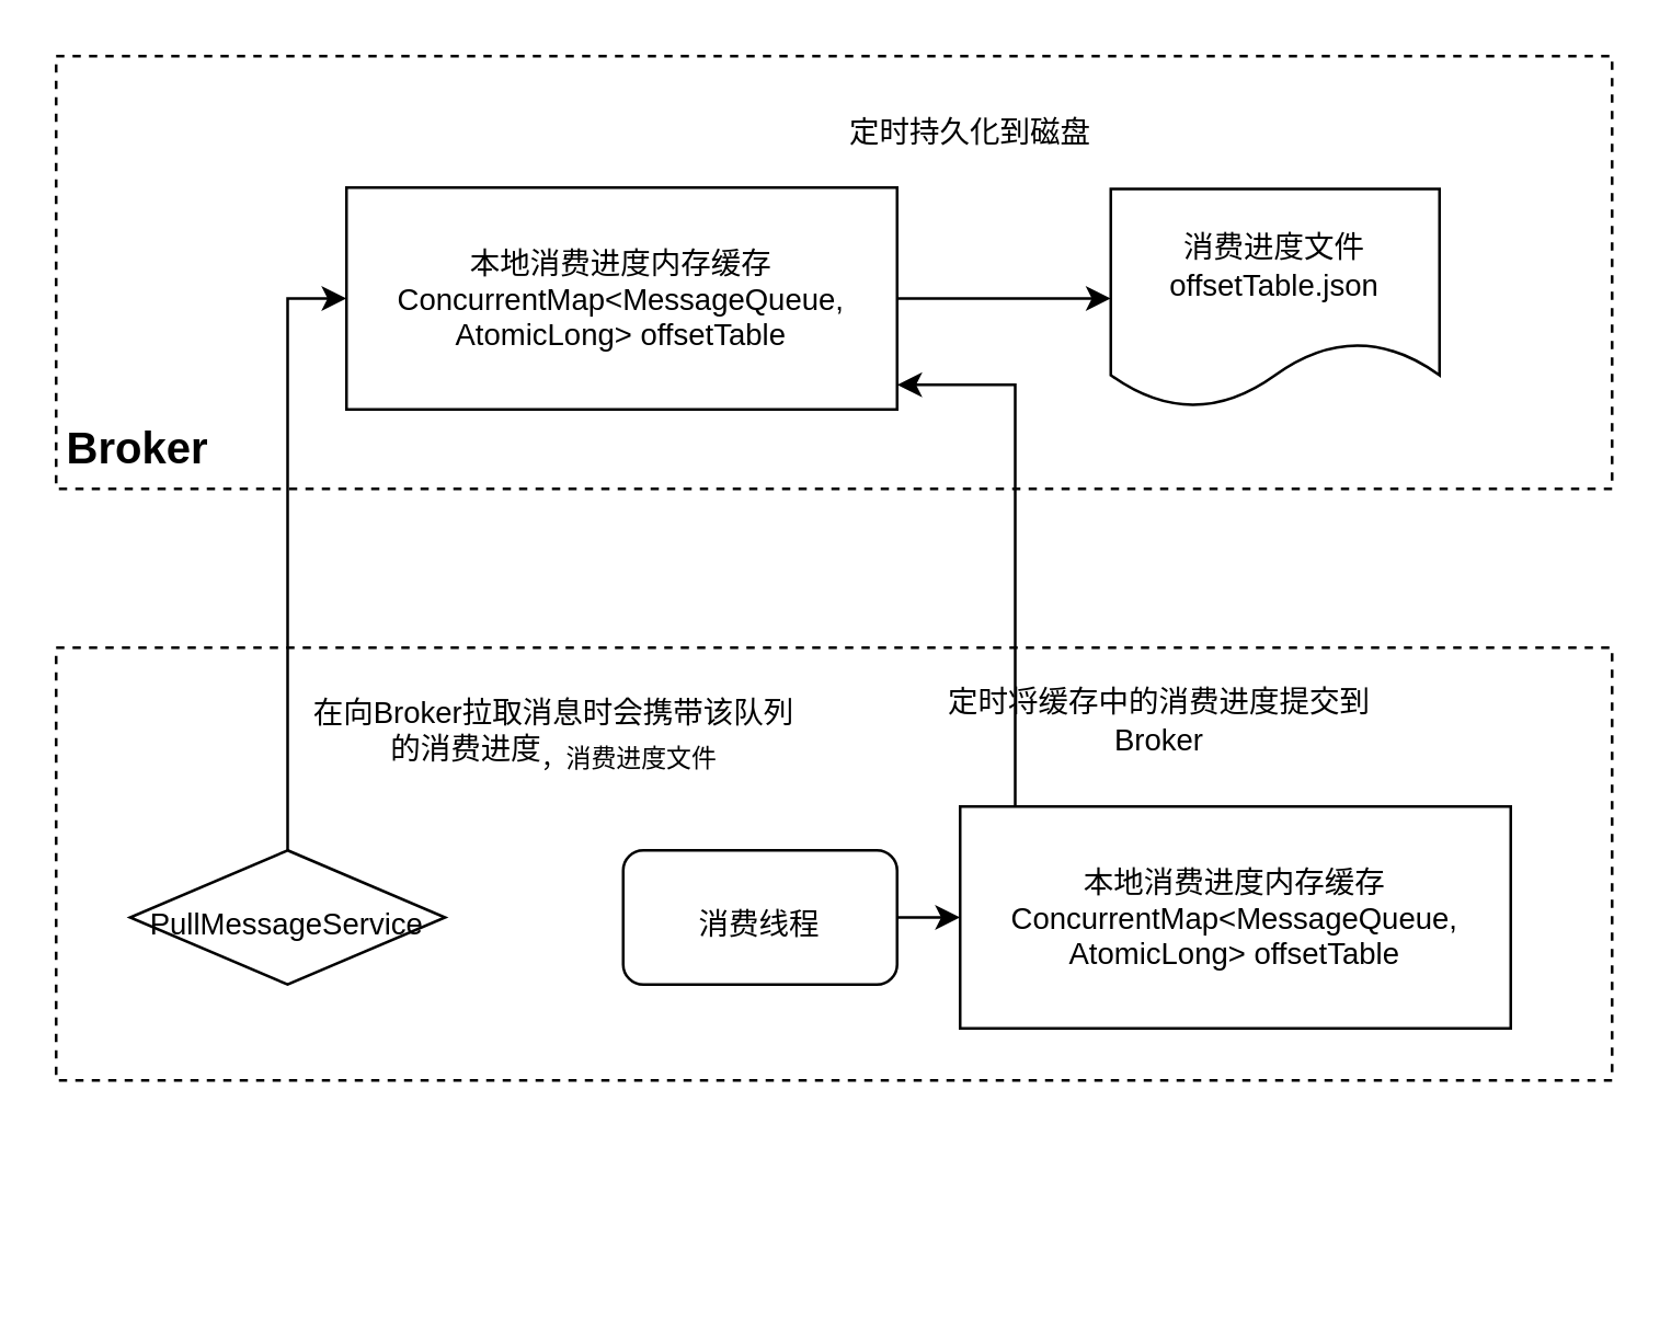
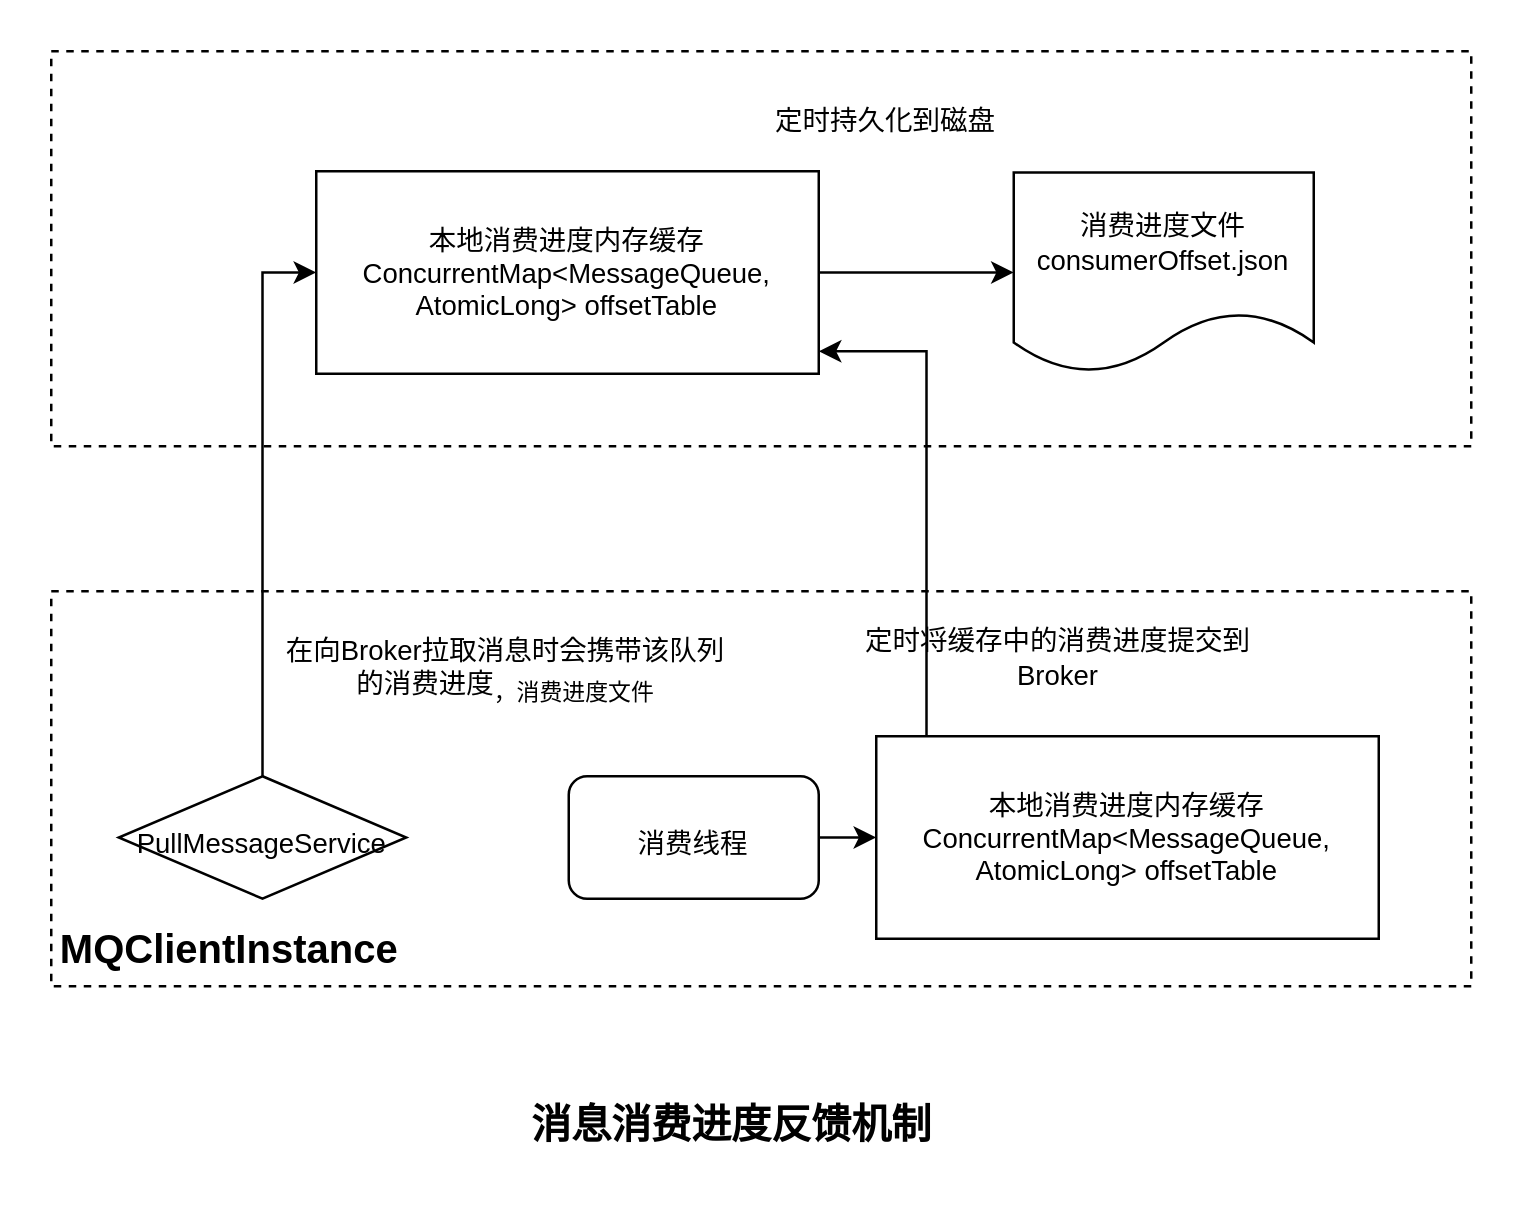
- <mxCell id="13" value="消费进度文件&lt;br&gt;offsetTable.json" style="shape=document;whiteSpace=wrap;html=1;boundedLbl=1;fontSize=11;" vertex="1" parent="1"><mxGeometry x="405" y="68.5" width="120" height="80" as="geometry" /></mxCell>
+ <mxCell id="13" value="消费进度文件&lt;br&gt;consumerOffset.json" style="shape=document;whiteSpace=wrap;html=1;boundedLbl=1;fontSize=11;" vertex="1" parent="1"><mxGeometry x="405" y="68.5" width="120" height="80" as="geometry" /></mxCell>
- <mxCell id="15" value="&lt;b&gt;&lt;font style=&quot;font-size: 16px&quot;&gt;Broker&lt;/font&gt;&lt;/b&gt;" style="text;html=1;strokeColor=none;fillColor=none;align=center;verticalAlign=middle;whiteSpace=wrap;rounded=0;fontSize=11;" vertex="1" parent="1"><mxGeometry x="20" y="148" width="60" height="30" as="geometry" /></mxCell>
+ <mxCell id="16" value="&lt;span style=&quot;font-size: 16px&quot;&gt;&lt;b&gt;MQClientInstance&lt;/b&gt;&lt;/span&gt;" style="text;html=1;strokeColor=none;fillColor=none;align=center;verticalAlign=middle;whiteSpace=wrap;rounded=0;fontSize=11;" vertex="1" parent="1"><mxGeometry x="20" y="364" width="143" height="30" as="geometry" /></mxCell>
+ <mxCell id="2" value="&lt;font style=&quot;font-size: 16px&quot;&gt;&lt;b&gt;消息消费进度反馈机制&lt;/b&gt;&lt;/font&gt;" style="text;html=1;strokeColor=none;fillColor=none;align=center;verticalAlign=middle;whiteSpace=wrap;rounded=0;" vertex="1" parent="1"><mxGeometry x="84" y="434" width="417" height="30" as="geometry" /></mxCell>
